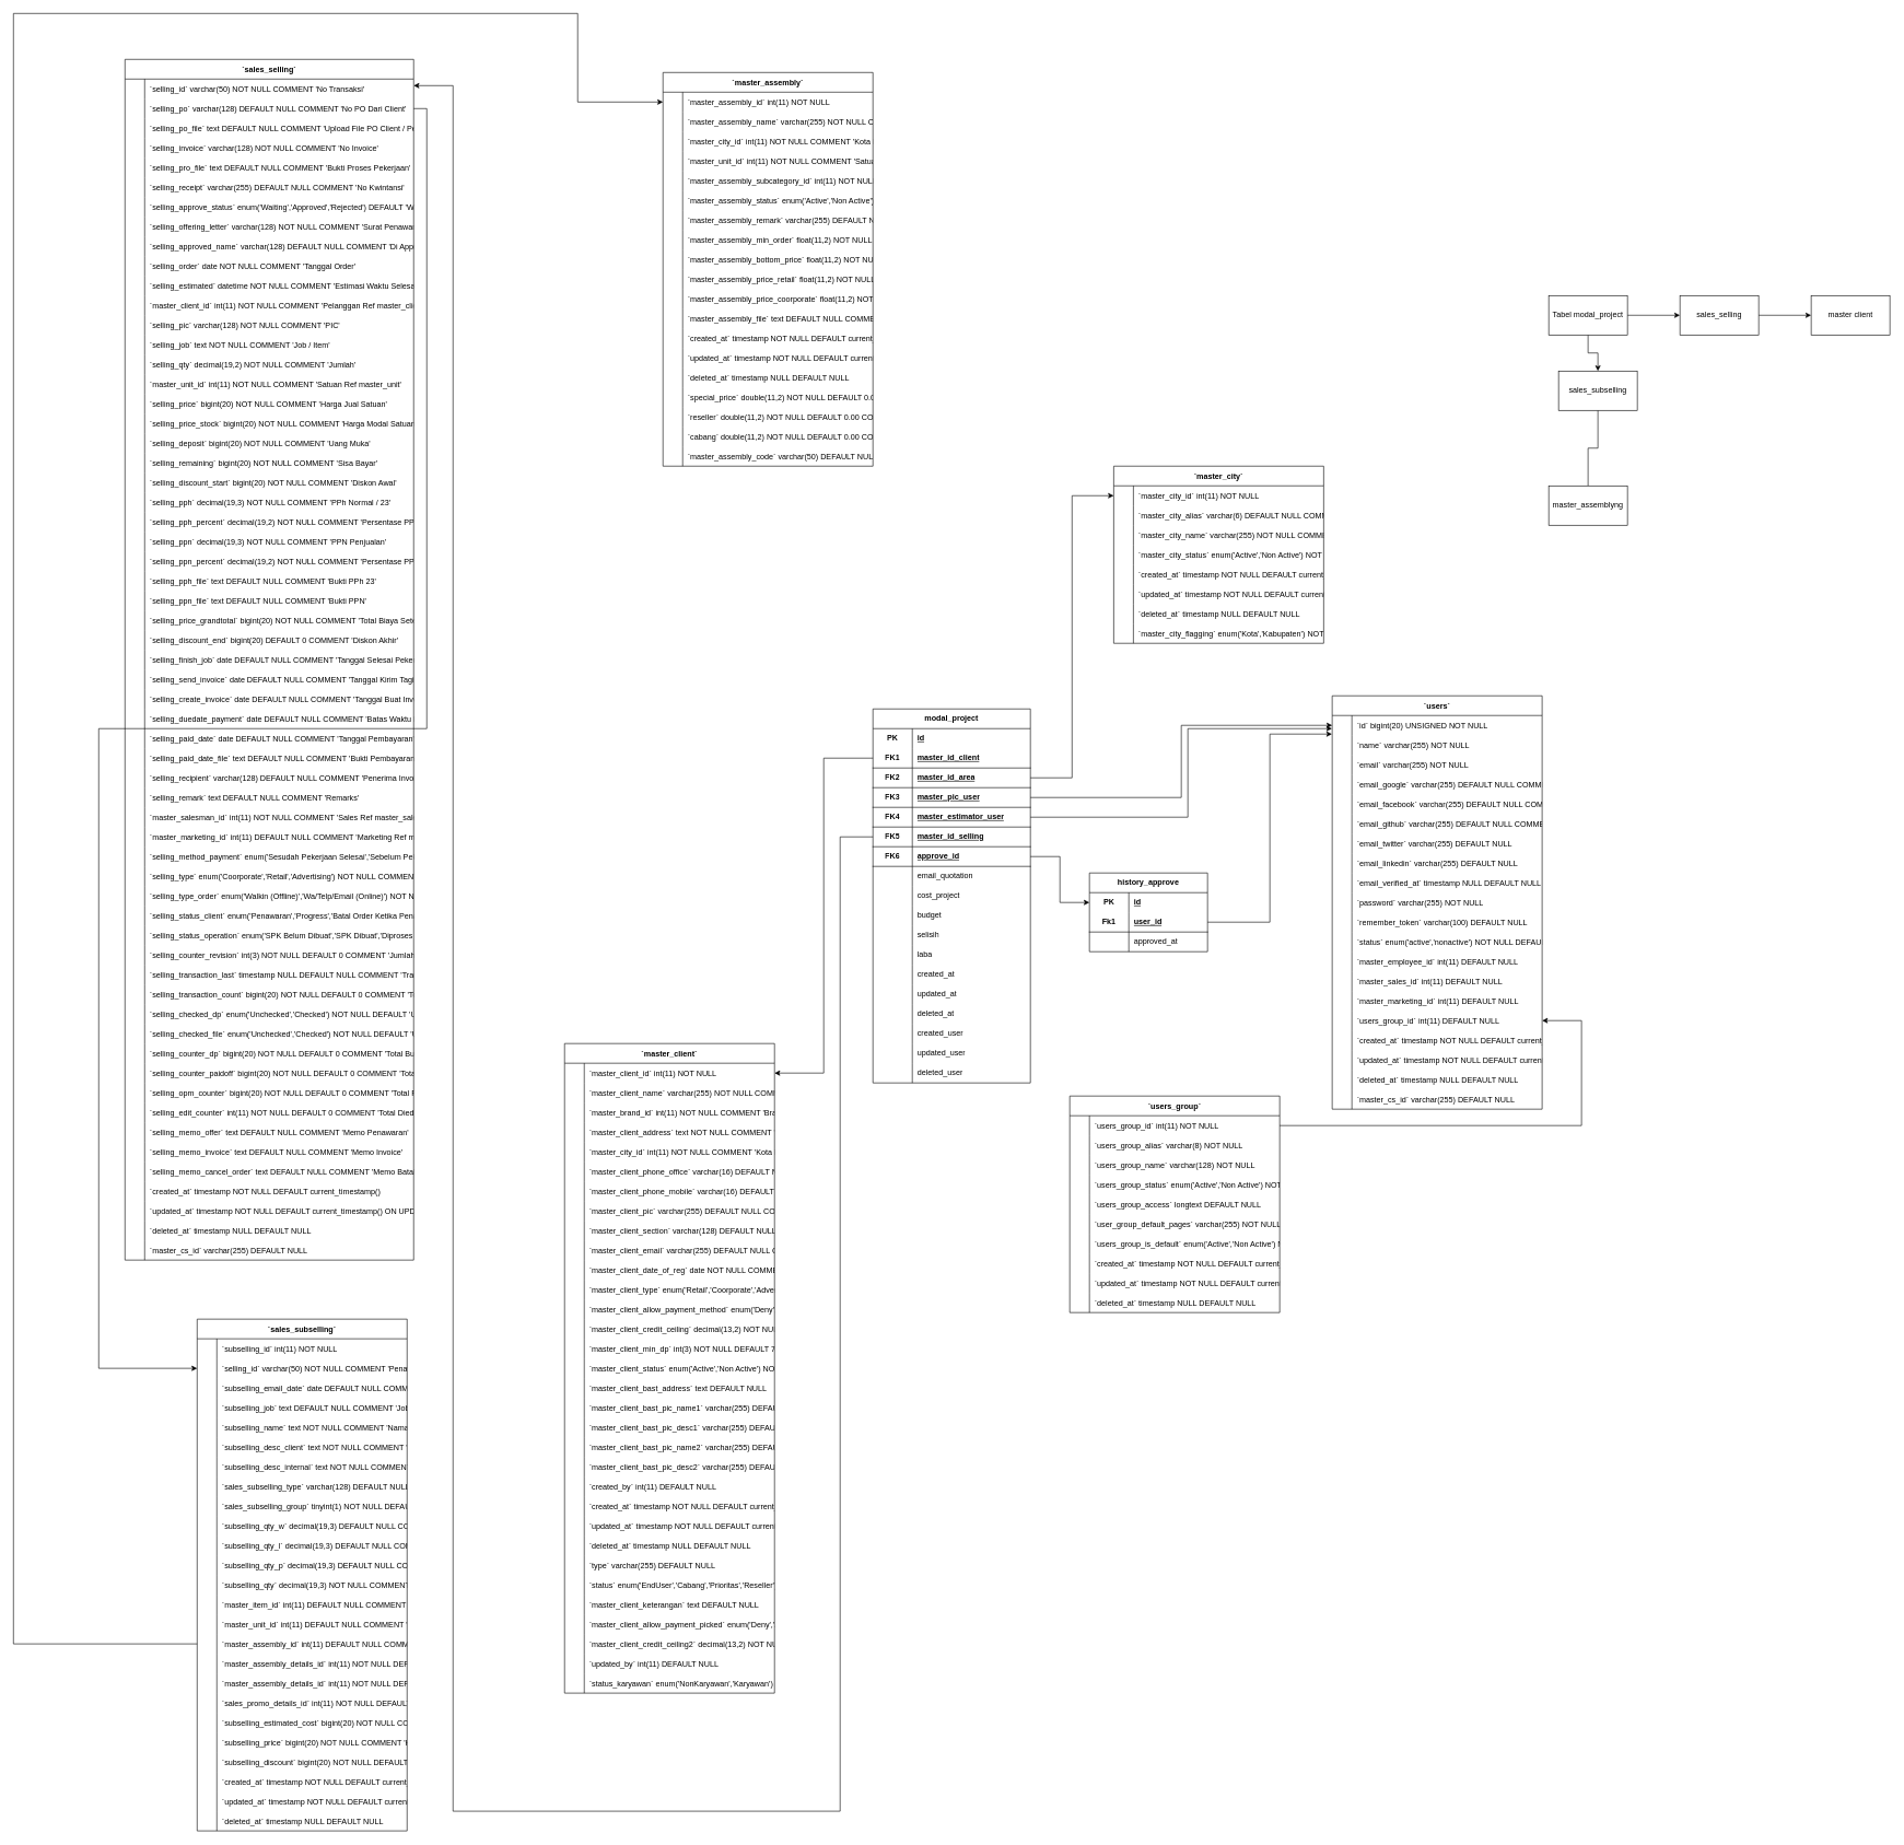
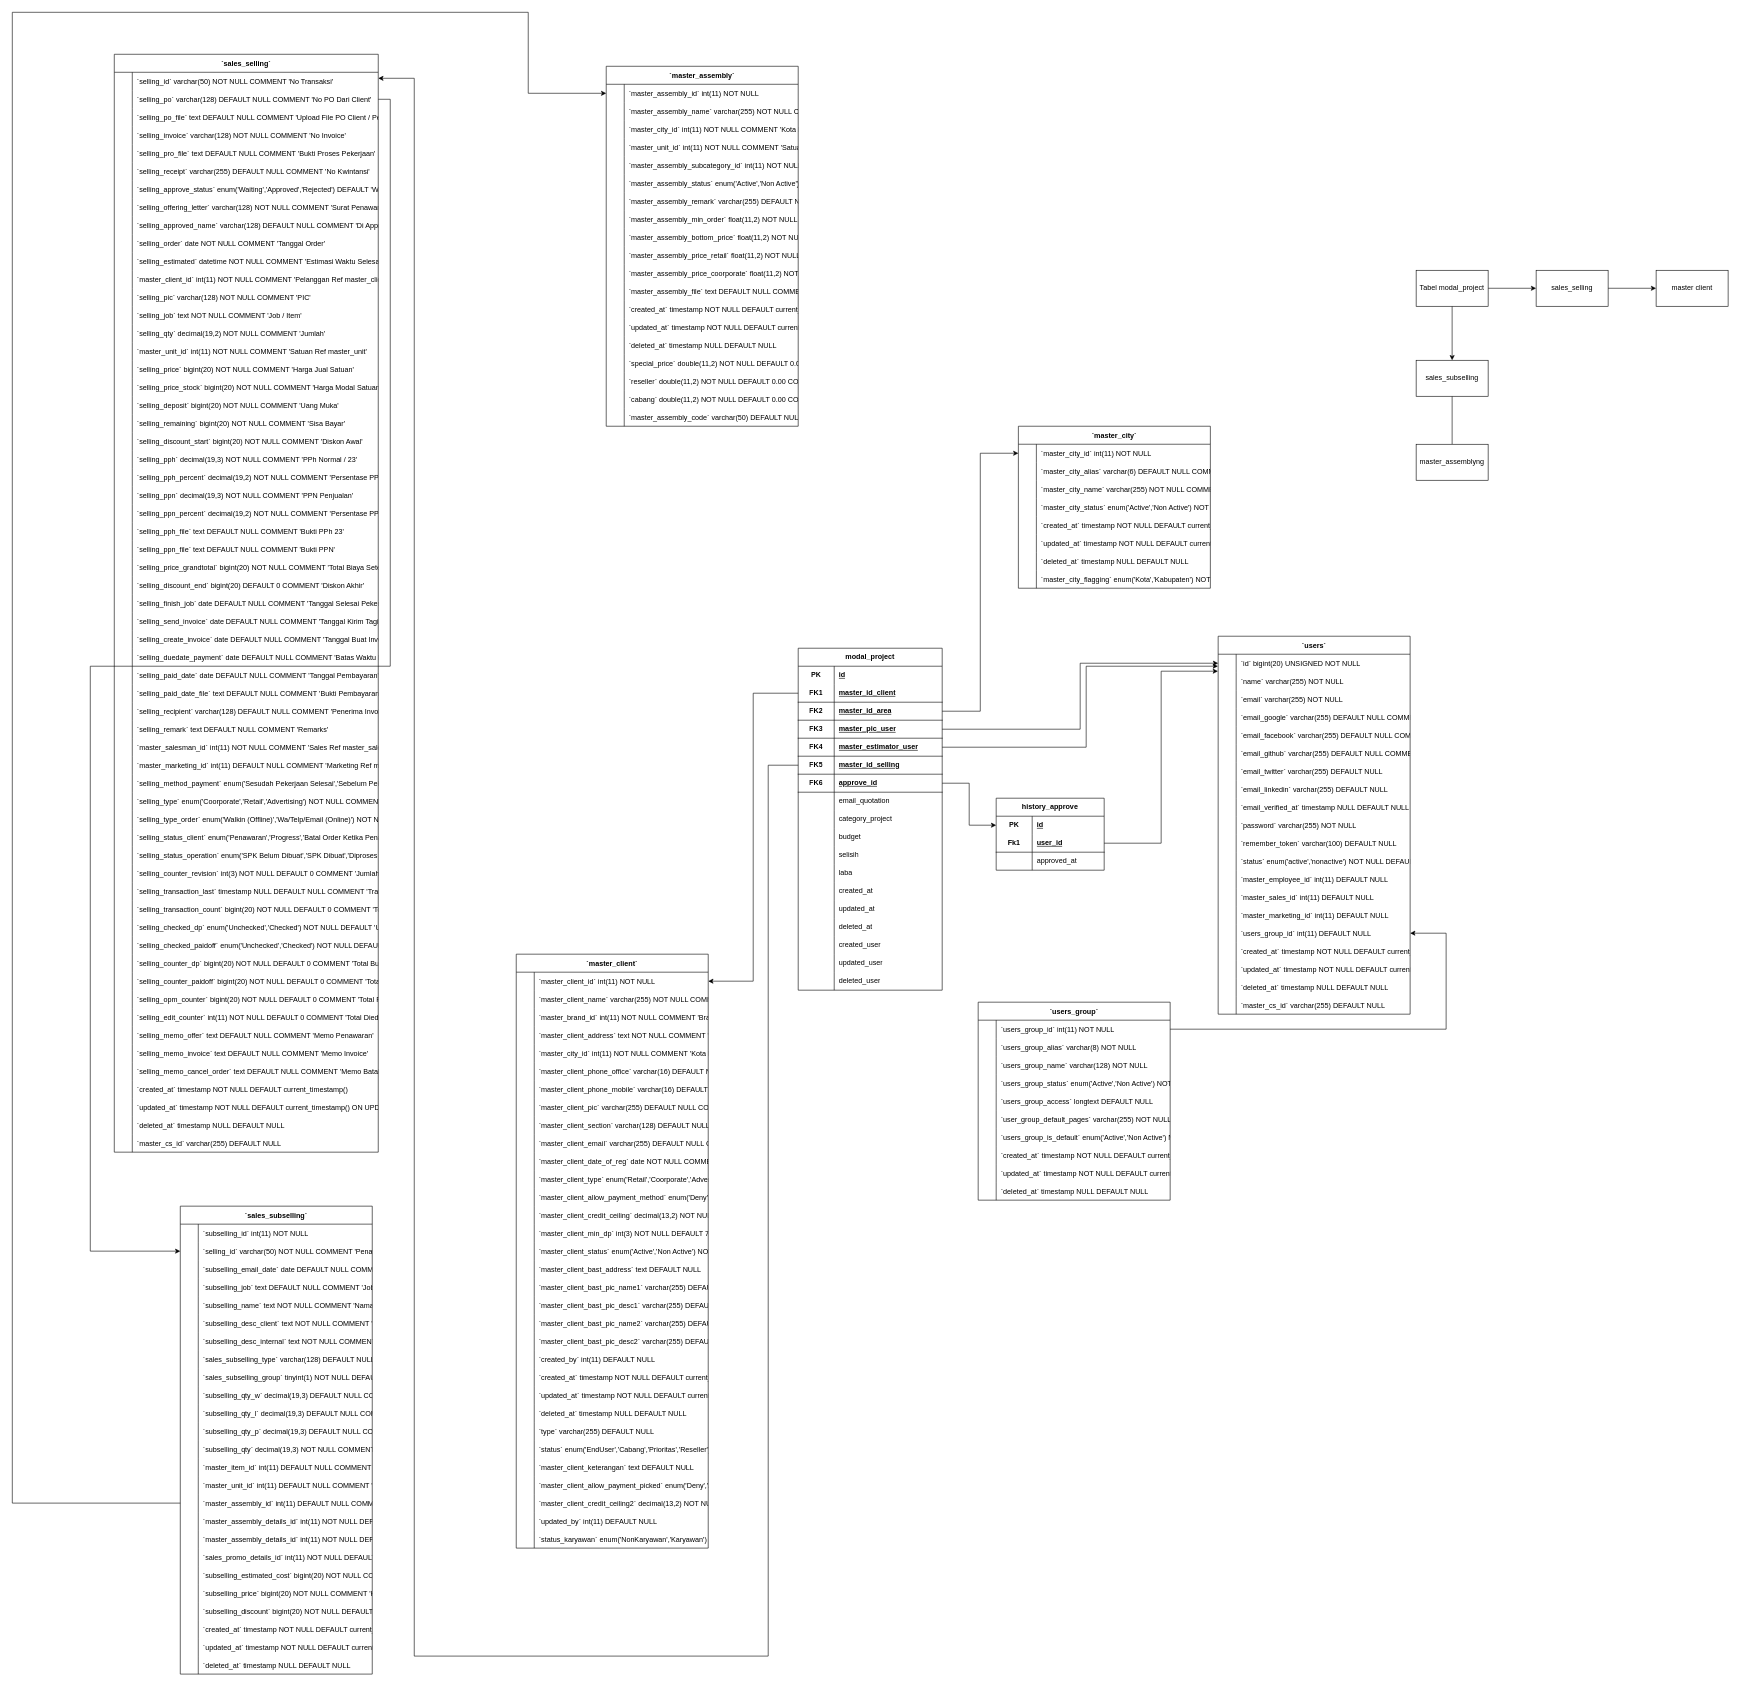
- <mxCell id="613" value="sales_subselling" style="whiteSpace=wrap;html=1;" vertex="1" parent="1"><mxGeometry x="2375" y="565" width="120" height="60" as="geometry" /></mxCell>
+ <mxCell id="613" value="sales_subselling" style="whiteSpace=wrap;html=1;" vertex="1" parent="1"><mxGeometry x="2360" y="600" width="120" height="60" as="geometry" /></mxCell>
- <mxCell id="436" value="cost_project" style="shape=partialRectangle;connectable=0;fillColor=none;top=0;left=0;bottom=0;right=0;align=left;spacingLeft=6;overflow=hidden;html=1;whiteSpace=wrap;" parent="434" vertex="1"><mxGeometry x="60" width="180" height="30" as="geometry"><mxRectangle width="180" height="30" as="alternateBounds" /></mxGeometry></mxCell>
+ <mxCell id="436" value="category_project" style="shape=partialRectangle;connectable=0;fillColor=none;top=0;left=0;bottom=0;right=0;align=left;spacingLeft=6;overflow=hidden;html=1;whiteSpace=wrap;" parent="434" vertex="1"><mxGeometry x="60" width="180" height="30" as="geometry"><mxRectangle width="180" height="30" as="alternateBounds" /></mxGeometry></mxCell>
- <mxCell id="149" value="`selling_checked_file` enum('Unchecked','Checked') NOT NULL DEFAULT 'Unchecked' COMMENT 'Mark Lunas By Finance'" style="shape=partialRectangle;overflow=hidden;connectable=0;fillColor=none;align=left;strokeColor=inherit;top=0;left=0;bottom=0;right=0;spacingLeft=6;" parent="147" vertex="1"><mxGeometry x="30" width="410" height="30" as="geometry"><mxRectangle width="410" height="30" as="alternateBounds" /></mxGeometry></mxCell>
+ <mxCell id="149" value="`selling_checked_paidoff` enum('Unchecked','Checked') NOT NULL DEFAULT 'Unchecked' COMMENT 'Mark Lunas By Finance'" style="shape=partialRectangle;overflow=hidden;connectable=0;fillColor=none;align=left;strokeColor=inherit;top=0;left=0;bottom=0;right=0;spacingLeft=6;" parent="147" vertex="1"><mxGeometry x="30" width="410" height="30" as="geometry"><mxRectangle width="410" height="30" as="alternateBounds" /></mxGeometry></mxCell>
